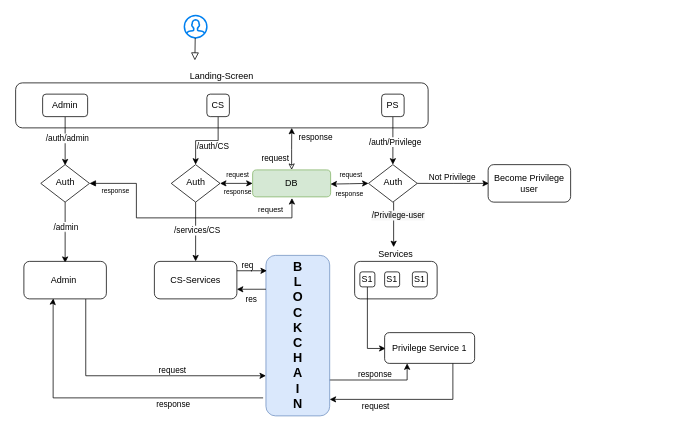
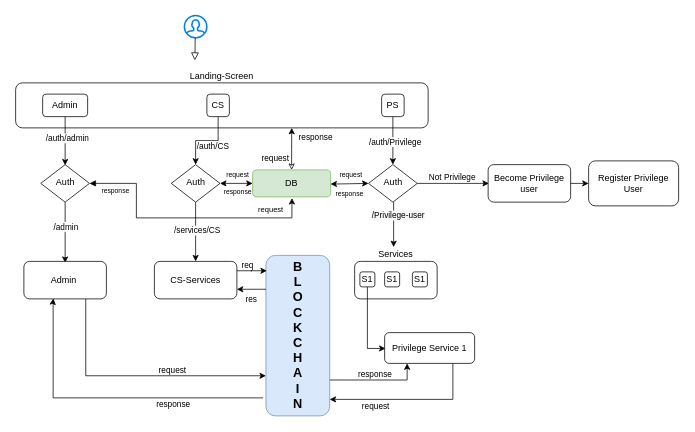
+ <mxCell id="26" style="edgeStyle=orthogonalEdgeStyle;rounded=0;orthogonalLoop=1;jettySize=auto;html=1;exitX=1;exitY=0.5;exitDx=0;exitDy=0;entryX=0;entryY=0.5;entryDx=0;entryDy=0;" edge="1" parent="1" source="21" target="27"><mxGeometry relative="1" as="geometry"><mxPoint x="860" y="244.333" as="targetPoint" /><mxPoint x="770" y="244" as="sourcePoint" /></mxGeometry></mxCell>
+ <mxCell id="27" value="Register Privilege User" style="rounded=1;whiteSpace=wrap;html=1;" vertex="1" parent="1"><mxGeometry x="784" y="214" width="120" height="60" as="geometry" /></mxCell>
